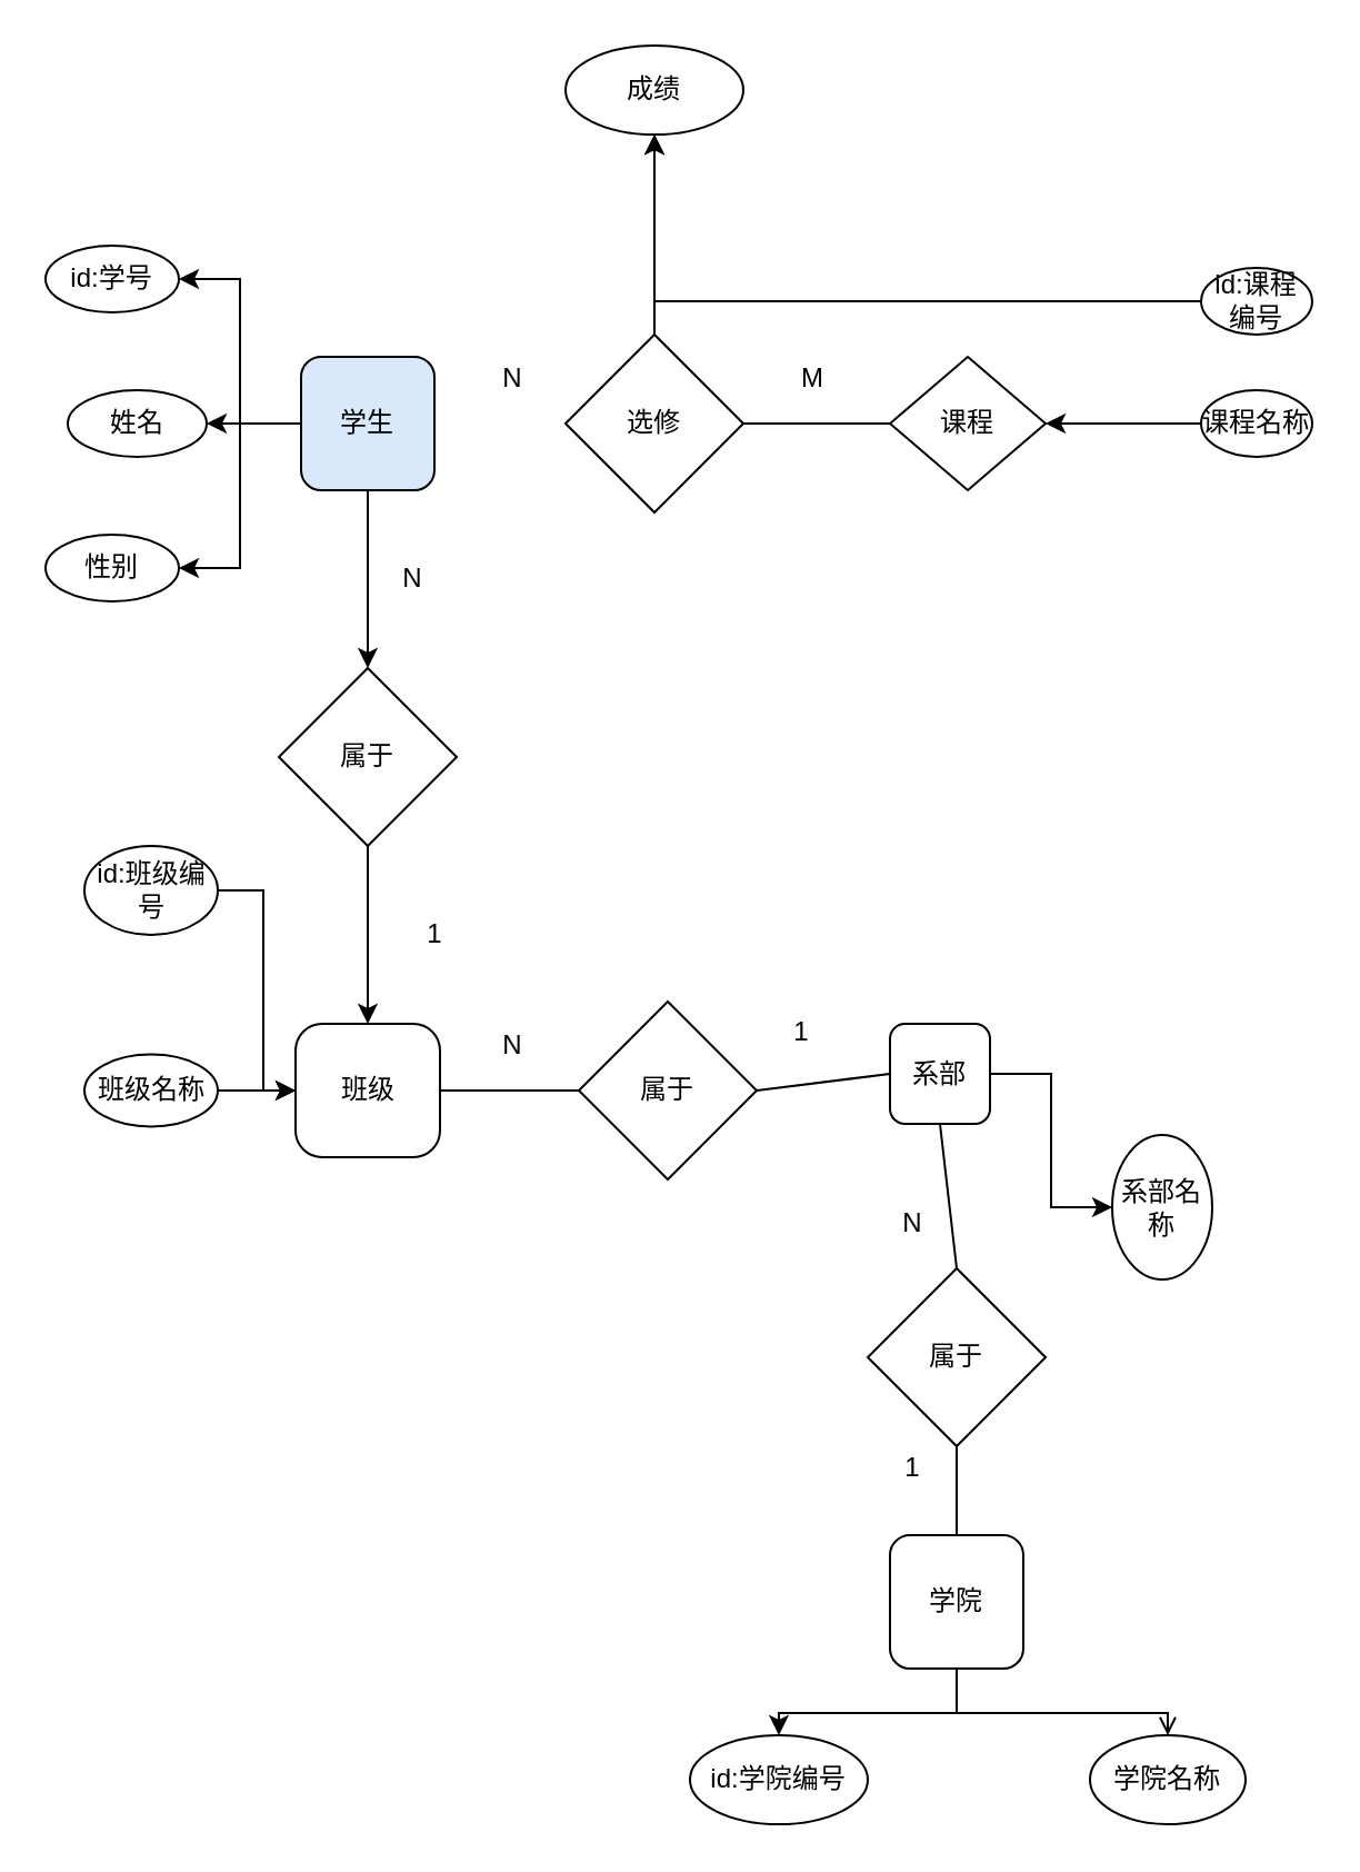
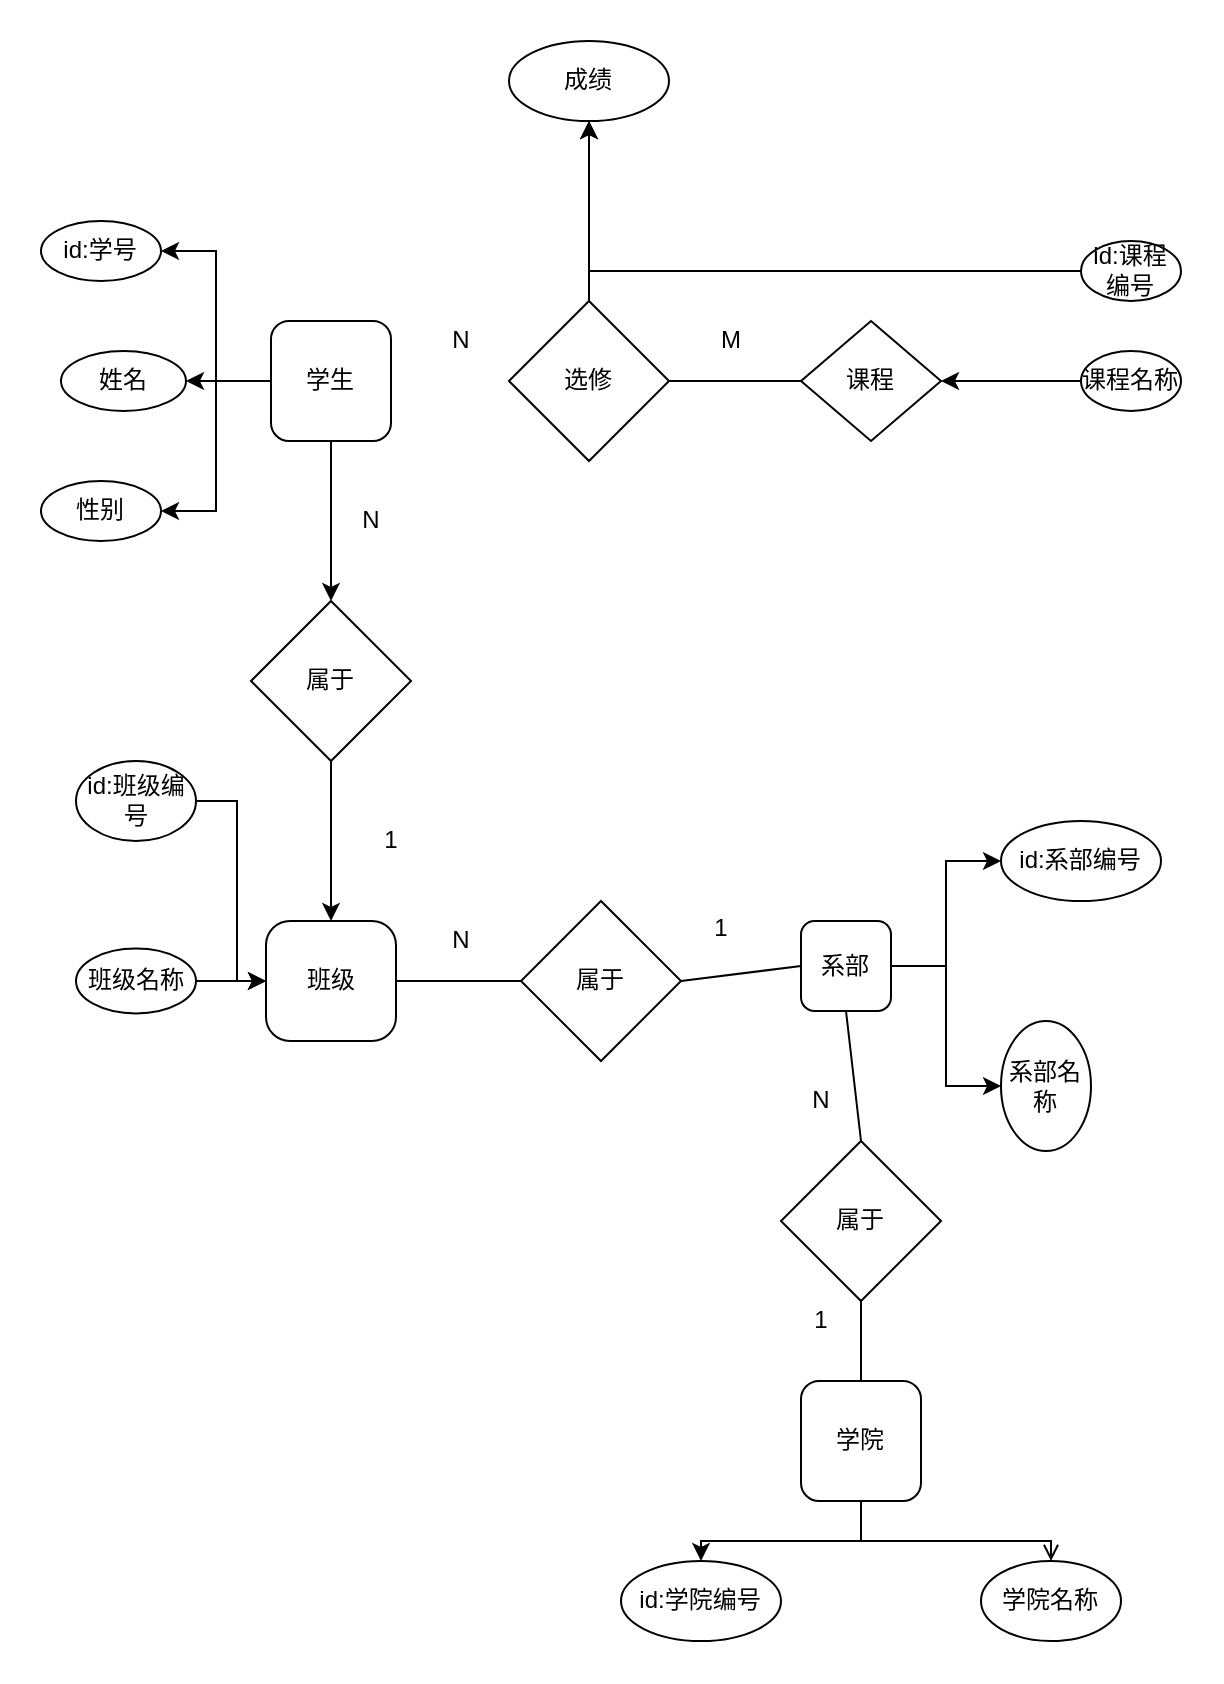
- <mxCell id="6" value="学生" style="rounded=1;whiteSpace=wrap;html=1;fillColor=#dae8fc;" parent="1" vertex="1"><mxGeometry x="135" y="160" width="60" height="60" as="geometry" /></mxCell>
+ <mxCell id="6" value="学生" style="rounded=1;whiteSpace=wrap;html=1;" parent="1" vertex="1"><mxGeometry x="135" y="160" width="60" height="60" as="geometry" /></mxCell>
+ <mxCell id="35" value="id:系部编号" style="ellipse;whiteSpace=wrap;html=1;" parent="1" vertex="1"><mxGeometry x="500" y="410" width="80" height="40" as="geometry" /></mxCell>
+ <mxCell id="29" style="edgeStyle=orthogonalEdgeStyle;rounded=0;orthogonalLoop=1;jettySize=auto;html=1;exitX=1;exitY=0.5;exitDx=0;exitDy=0;entryX=0;entryY=0.5;entryDx=0;entryDy=0;" parent="1" source="31" target="35" edge="1"><mxGeometry relative="1" as="geometry" /></mxCell>
